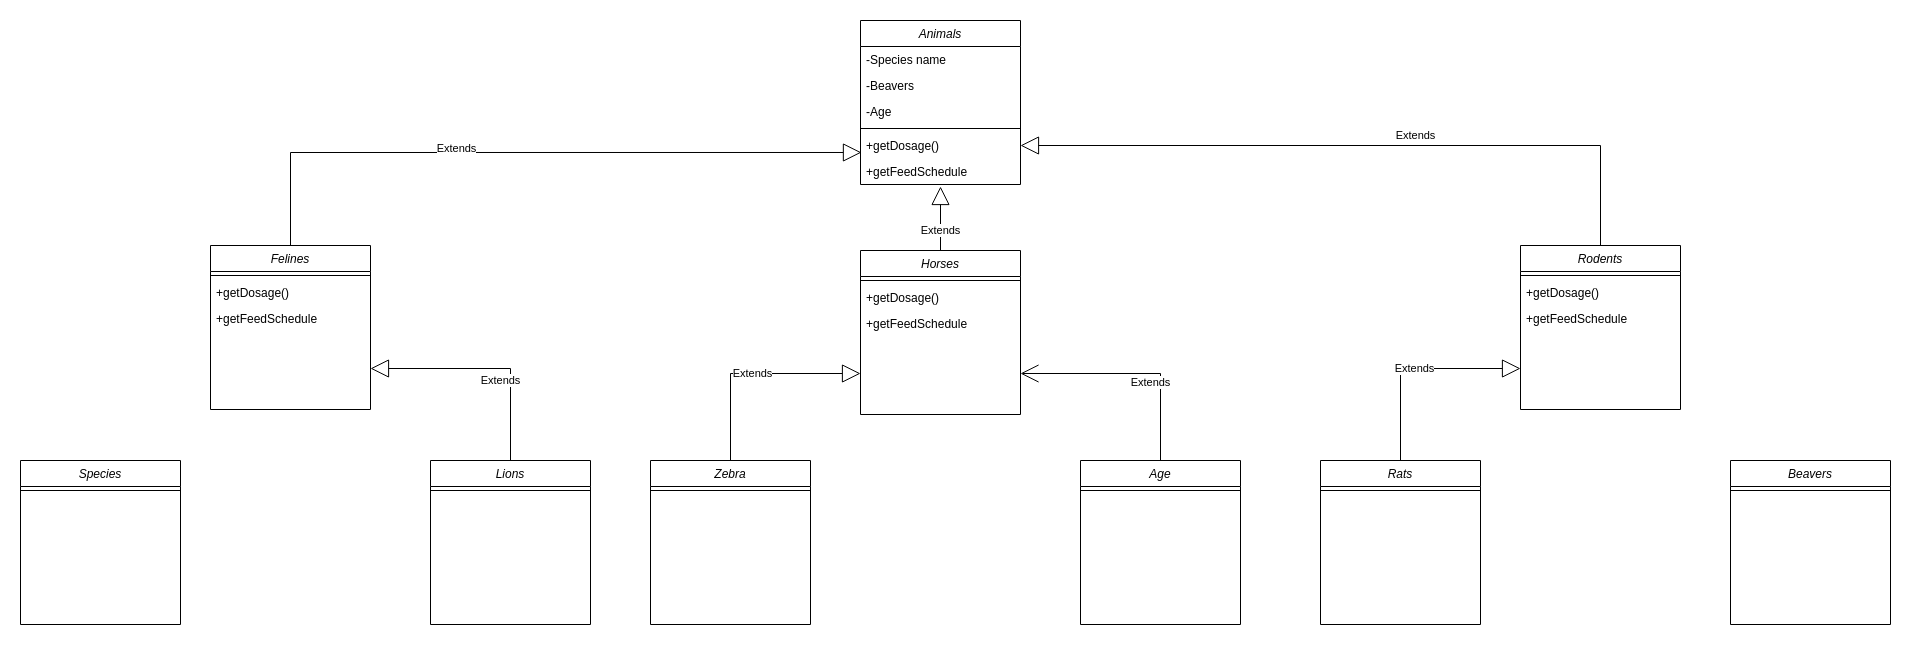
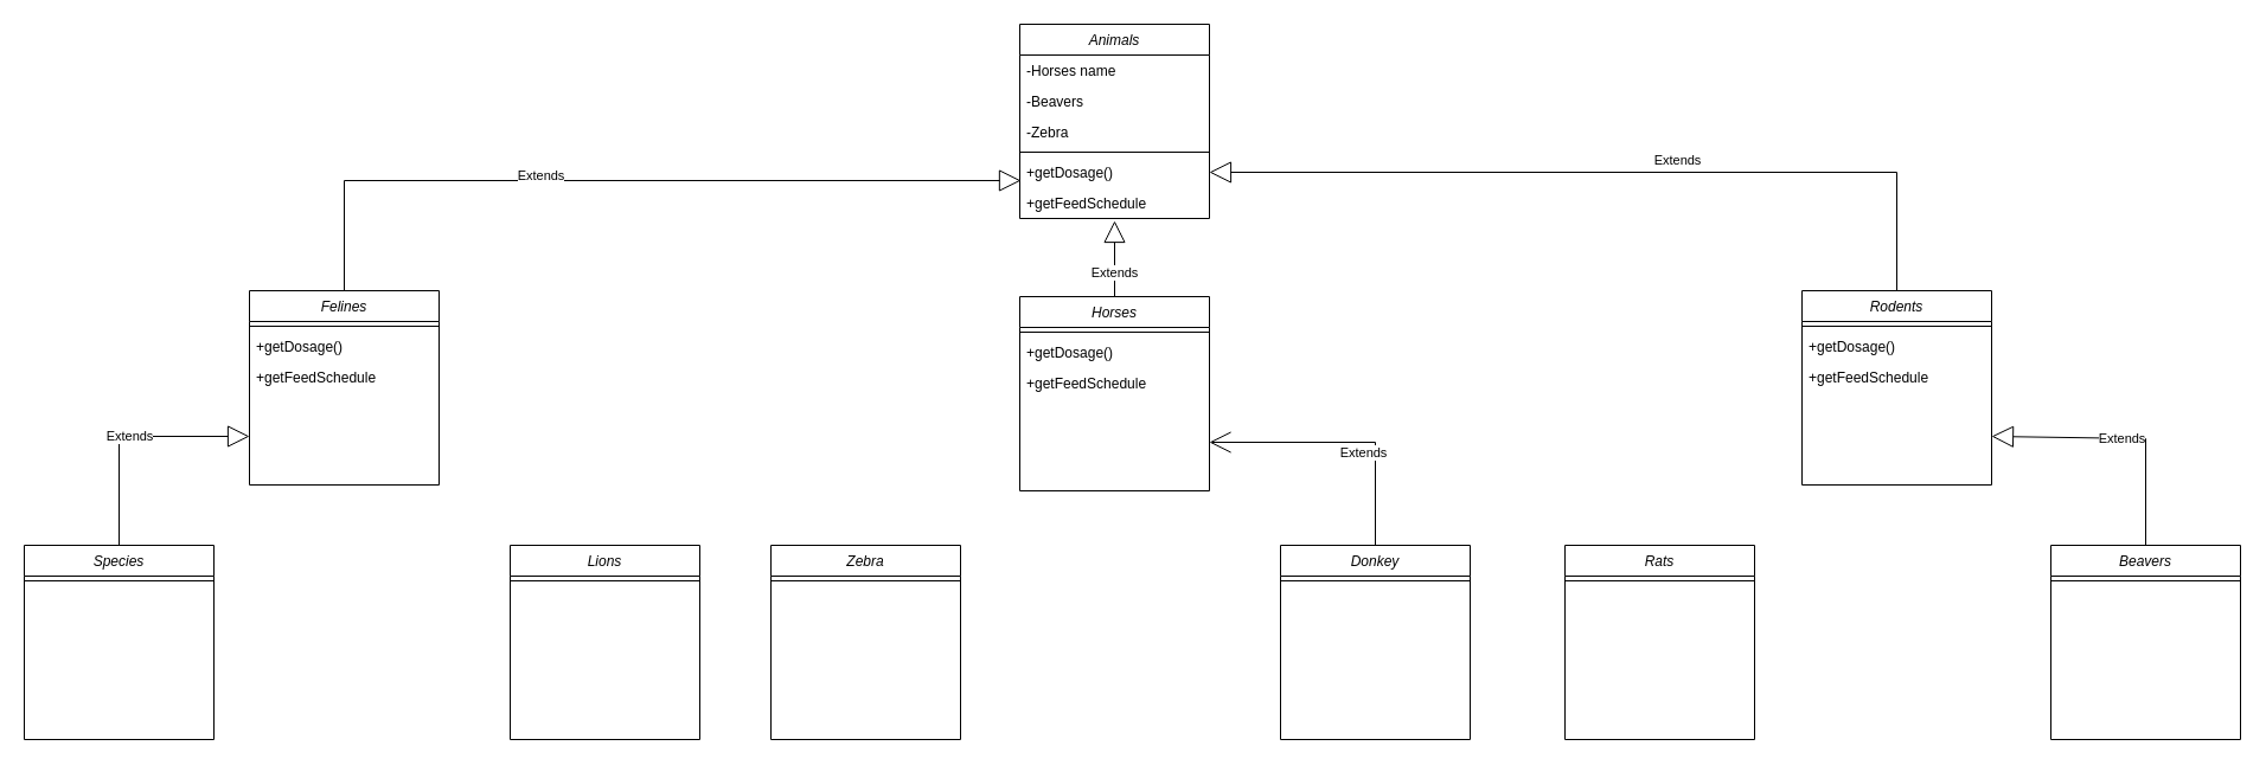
- <mxCell id="15" value="-Species name" style="text;align=left;verticalAlign=top;spacingLeft=4;spacingRight=4;overflow=hidden;rotatable=0;points=[[0,0.5],[1,0.5]];portConstraint=eastwest;" vertex="1" parent="14"><mxGeometry y="26" width="160" height="26" as="geometry" /></mxCell>
+ <mxCell id="15" value="-Horses name" style="text;align=left;verticalAlign=top;spacingLeft=4;spacingRight=4;overflow=hidden;rotatable=0;points=[[0,0.5],[1,0.5]];portConstraint=eastwest;" vertex="1" parent="14"><mxGeometry y="26" width="160" height="26" as="geometry" /></mxCell>
- <mxCell id="17" value="-Age" style="text;align=left;verticalAlign=top;spacingLeft=4;spacingRight=4;overflow=hidden;rotatable=0;points=[[0,0.5],[1,0.5]];portConstraint=eastwest;rounded=0;shadow=0;html=0;" vertex="1" parent="14"><mxGeometry y="78" width="160" height="26" as="geometry" /></mxCell>
+ <mxCell id="17" value="-Zebra" style="text;align=left;verticalAlign=top;spacingLeft=4;spacingRight=4;overflow=hidden;rotatable=0;points=[[0,0.5],[1,0.5]];portConstraint=eastwest;rounded=0;shadow=0;html=0;" vertex="1" parent="14"><mxGeometry y="78" width="160" height="26" as="geometry" /></mxCell>
- <mxCell id="37" value="Extends" style="endArrow=block;endSize=16;endFill=0;html=1;rounded=0;exitX=0.5;exitY=0;exitDx=0;exitDy=0;entryX=1;entryY=0.75;entryDx=0;entryDy=0;" edge="1" parent="1" source="24" target="6"><mxGeometry x="-0.31" y="10" width="160" relative="1" as="geometry"><mxPoint x="140" y="480" as="sourcePoint" /><mxPoint x="430" y="380" as="targetPoint" /><Array as="points"><mxPoint x="510" y="368" /></Array><mxPoint as="offset" /></mxGeometry></mxCell>
- <mxCell id="40" value="Extends" style="endArrow=block;endSize=16;endFill=0;html=1;rounded=0;exitX=0.5;exitY=0;exitDx=0;exitDy=0;entryX=0;entryY=0.75;entryDx=0;entryDy=0;" edge="1" parent="1" source="34" target="10"><mxGeometry width="160" relative="1" as="geometry"><mxPoint x="1390" y="460" as="sourcePoint" /><mxPoint x="1450" y="373" as="targetPoint" /><Array as="points"><mxPoint x="1400" y="368" /></Array></mxGeometry></mxCell>
+ <mxCell id="36" value="Extends" style="endArrow=block;endSize=16;endFill=0;html=1;rounded=0;entryX=0;entryY=0.75;entryDx=0;entryDy=0;exitX=0.5;exitY=0;exitDx=0;exitDy=0;" edge="1" parent="1" source="26" target="6"><mxGeometry width="160" relative="1" as="geometry"><mxPoint x="140" y="480" as="sourcePoint" /><mxPoint x="300" y="480" as="targetPoint" /><Array as="points"><mxPoint x="100" y="368" /></Array></mxGeometry></mxCell>
+ <mxCell id="41" value="Extends" style="endArrow=block;endSize=16;endFill=0;html=1;rounded=0;exitX=0.5;exitY=0;exitDx=0;exitDy=0;entryX=1;entryY=0.75;entryDx=0;entryDy=0;" edge="1" parent="1" source="32" target="10"><mxGeometry width="160" relative="1" as="geometry"><mxPoint x="1800" y="460" as="sourcePoint" /><mxPoint x="1920" y="368" as="targetPoint" /><Array as="points"><mxPoint x="1810" y="370" /></Array></mxGeometry></mxCell>
- <mxCell id="39" value="Extends" style="endArrow=block;endSize=16;endFill=0;html=1;rounded=0;entryX=0;entryY=0.75;entryDx=0;entryDy=0;exitX=0.5;exitY=0;exitDx=0;exitDy=0;" edge="1" parent="1" source="30" target="2"><mxGeometry width="160" relative="1" as="geometry"><mxPoint x="740" y="452" as="sourcePoint" /><mxPoint x="850" y="360" as="targetPoint" /><Array as="points"><mxPoint x="730" y="373" /></Array></mxGeometry></mxCell>
- <mxCell id="28" value="Age" style="swimlane;fontStyle=2;align=center;verticalAlign=top;childLayout=stackLayout;horizontal=1;startSize=26;horizontalStack=0;resizeParent=1;resizeLast=0;collapsible=1;marginBottom=0;rounded=0;shadow=0;strokeWidth=1;" vertex="1" parent="1"><mxGeometry x="1080" y="460" width="160" height="164" as="geometry"><mxRectangle x="230" y="140" width="160" height="26" as="alternateBounds" /></mxGeometry></mxCell>
+ <mxCell id="28" value="Donkey" style="swimlane;fontStyle=2;align=center;verticalAlign=top;childLayout=stackLayout;horizontal=1;startSize=26;horizontalStack=0;resizeParent=1;resizeLast=0;collapsible=1;marginBottom=0;rounded=0;shadow=0;strokeWidth=1;" vertex="1" parent="1"><mxGeometry x="1080" y="460" width="160" height="164" as="geometry"><mxRectangle x="230" y="140" width="160" height="26" as="alternateBounds" /></mxGeometry></mxCell>
